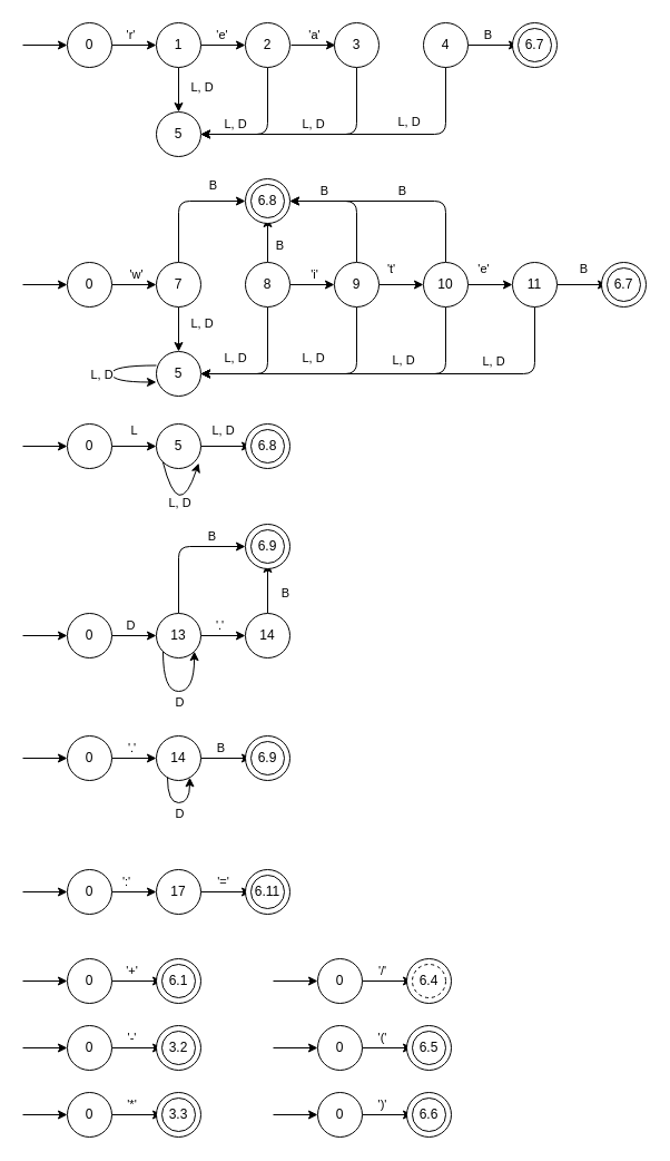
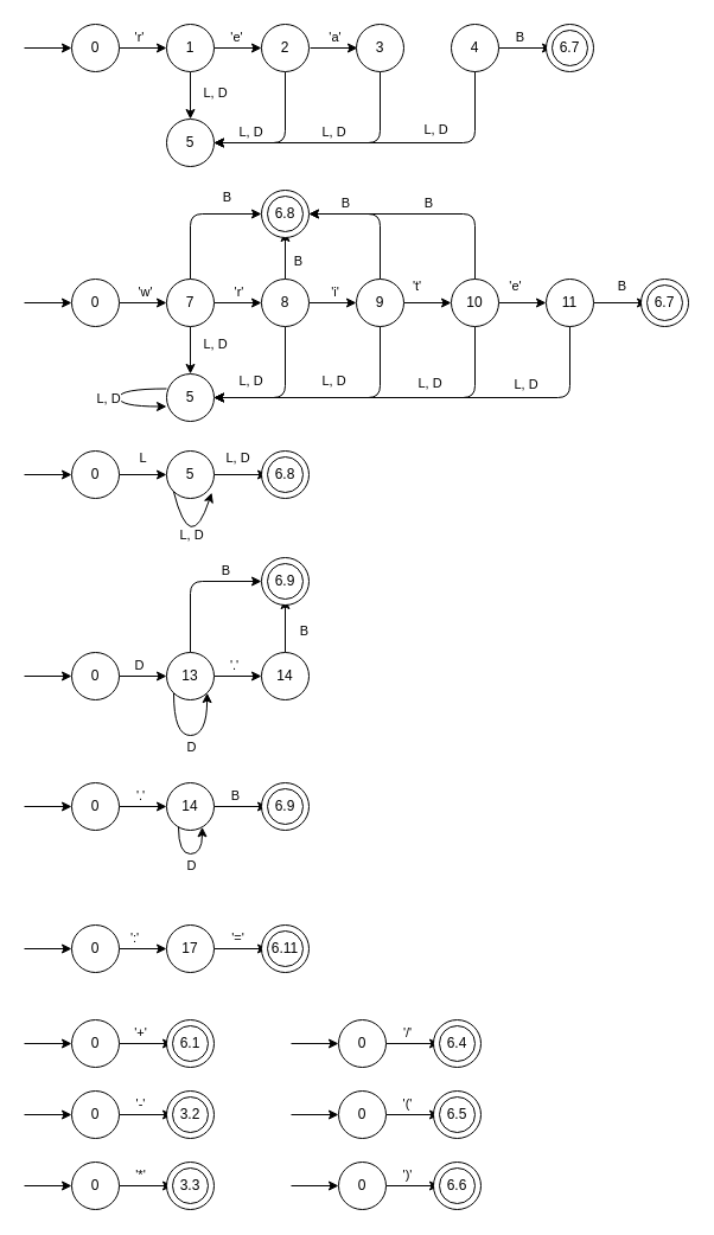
+ <mxCell id="31" value="" style="edgeStyle=none;html=1;" edge="1" parent="1" source="37" target="44"><mxGeometry relative="1" as="geometry" /></mxCell>
+ <mxCell id="32" value="'r'" style="edgeLabel;html=1;align=center;verticalAlign=middle;resizable=0;points=[];" vertex="1" connectable="0" parent="31"><mxGeometry x="-0.3" relative="1" as="geometry"><mxPoint x="6" y="-10" as="offset" /></mxGeometry></mxCell>
- <mxCell id="130" value="6.4" style="ellipse;whiteSpace=wrap;html=1;aspect=fixed;dashed=1;" vertex="1" parent="1"><mxGeometry x="370" y="865" width="30" height="30" as="geometry" /></mxCell>
+ <mxCell id="130" value="6.4" style="ellipse;whiteSpace=wrap;html=1;aspect=fixed;" vertex="1" parent="1"><mxGeometry x="370" y="865" width="30" height="30" as="geometry" /></mxCell>
